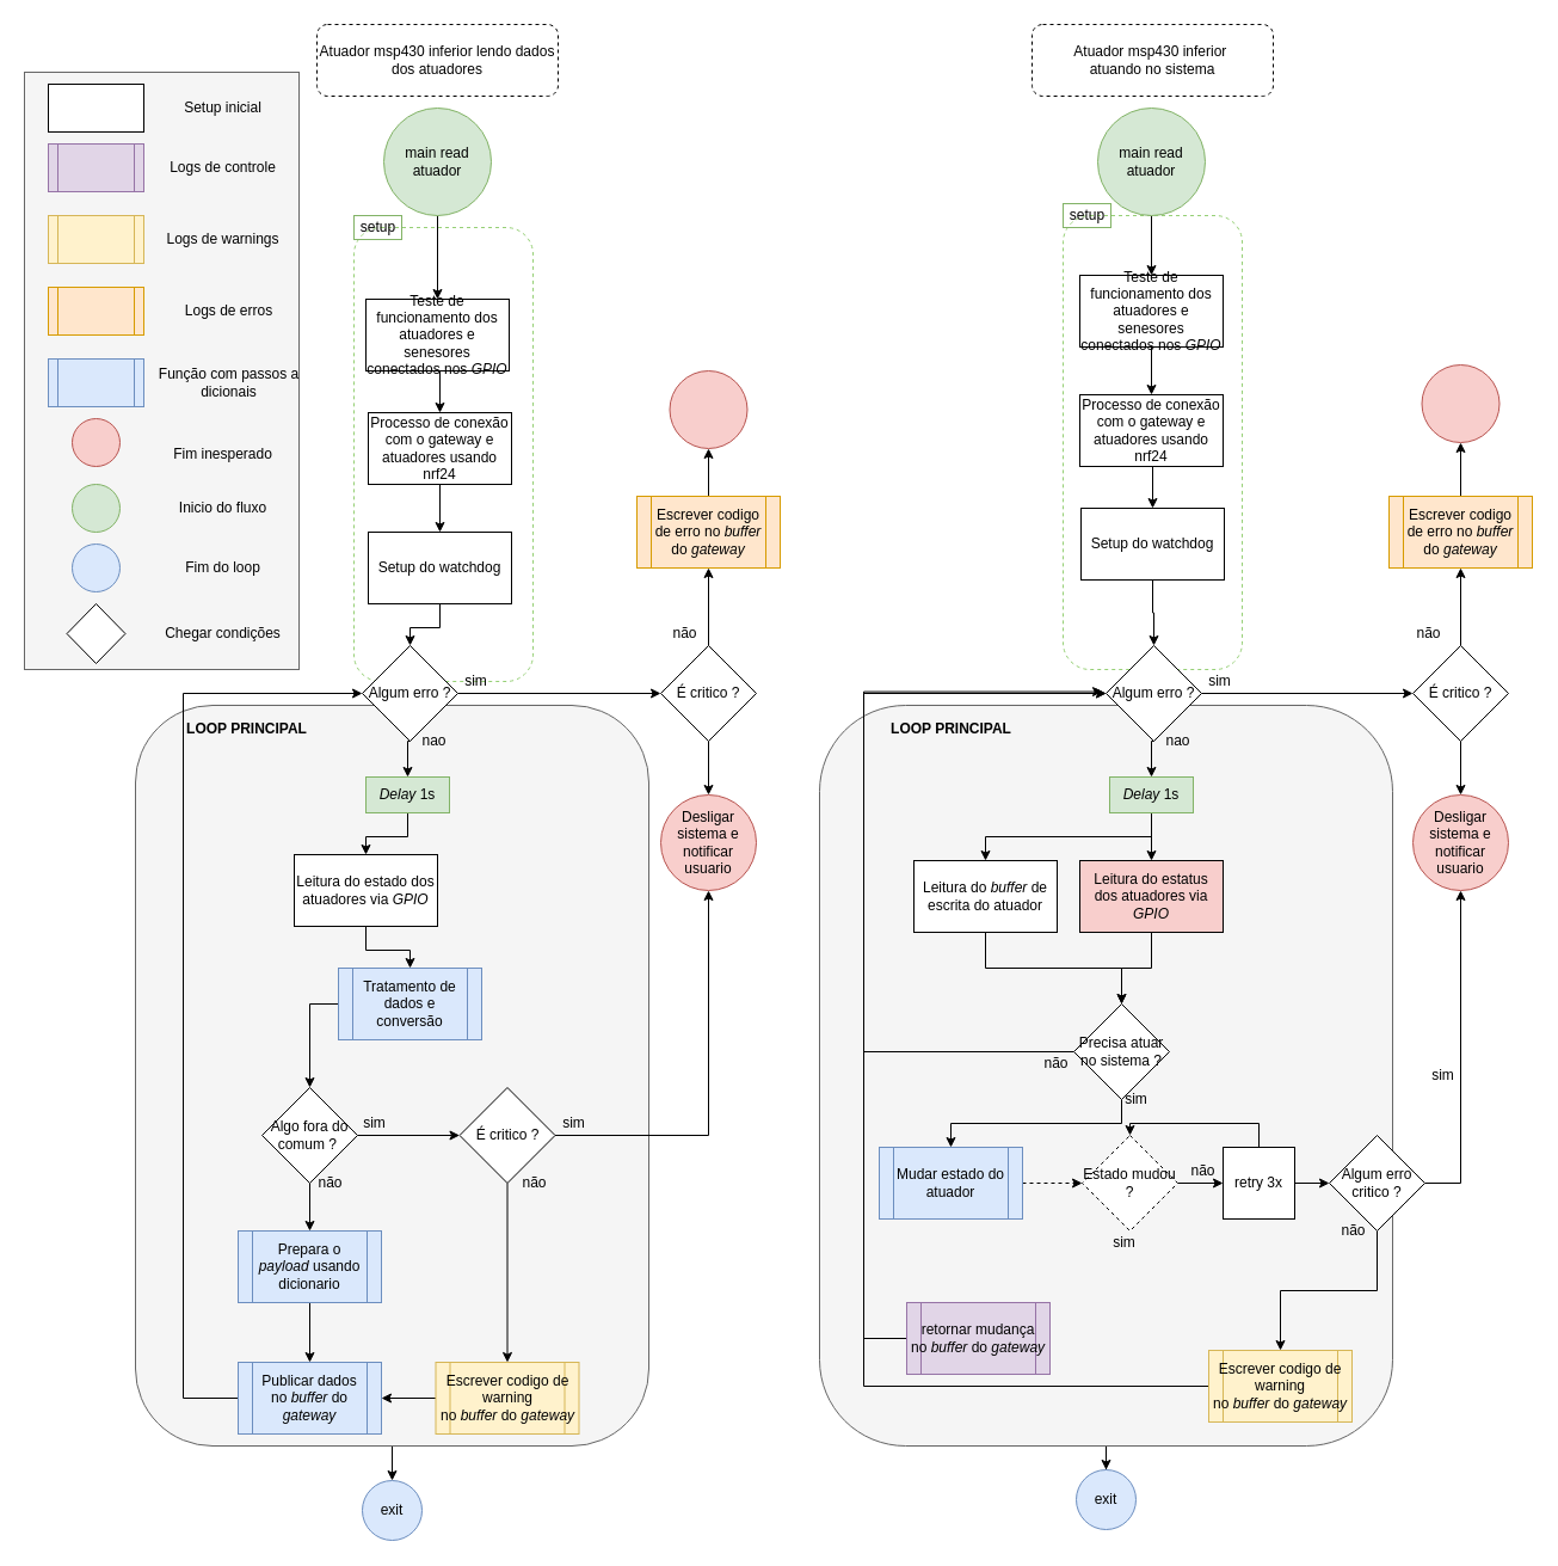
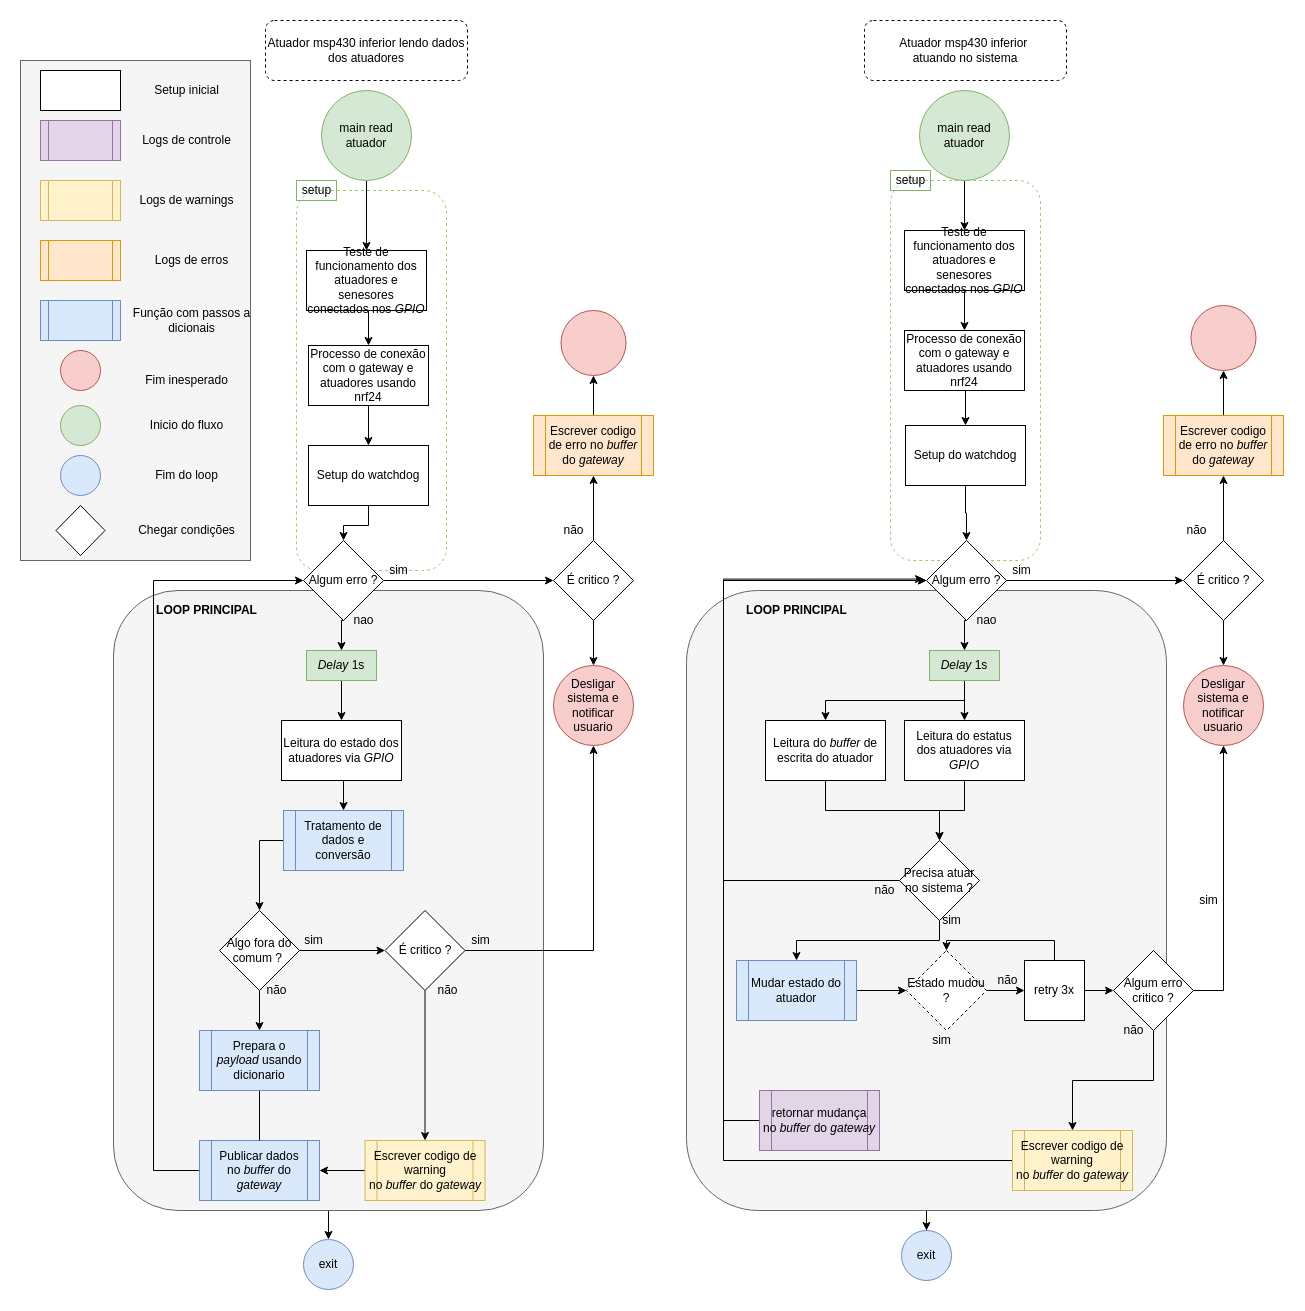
- <mxCell id="56" value="Leitura do estado dos atuadores via &lt;i&gt;GPIO&lt;/i&gt;" style="rounded=0;whiteSpace=wrap;html=1;" parent="1" vertex="1"><mxGeometry x="246" y="715" width="120" height="60" as="geometry" /></mxCell>
+ <mxCell id="56" value="Leitura do estado dos atuadores via &lt;i&gt;GPIO&lt;/i&gt;" style="rounded=0;whiteSpace=wrap;html=1;" parent="1" vertex="1"><mxGeometry x="281" y="720" width="120" height="60" as="geometry" /></mxCell>
- <mxCell id="93" value="Leitura do estatus dos atuadores via &lt;i&gt;GPIO&lt;/i&gt;" style="rounded=0;whiteSpace=wrap;html=1;fillColor=#f8cecc;" parent="1" vertex="1"><mxGeometry x="904" y="720" width="120" height="60" as="geometry" /></mxCell>
+ <mxCell id="93" value="Leitura do estatus dos atuadores via &lt;i&gt;GPIO&lt;/i&gt;" style="rounded=0;whiteSpace=wrap;html=1;" parent="1" vertex="1"><mxGeometry x="904" y="720" width="120" height="60" as="geometry" /></mxCell>
- <mxCell id="98" style="edgeStyle=orthogonalEdgeStyle;rounded=0;orthogonalLoop=1;jettySize=auto;html=1;exitX=1;exitY=0.5;exitDx=0;exitDy=0;dashed=1;" parent="1" source="99" target="108" edge="1"><mxGeometry relative="1" as="geometry" /></mxCell>
+ <mxCell id="98" style="edgeStyle=orthogonalEdgeStyle;rounded=0;orthogonalLoop=1;jettySize=auto;html=1;exitX=1;exitY=0.5;exitDx=0;exitDy=0;" parent="1" source="99" target="108" edge="1"><mxGeometry relative="1" as="geometry" /></mxCell>
- <mxCell id="59" style="edgeStyle=orthogonalEdgeStyle;rounded=0;orthogonalLoop=1;jettySize=auto;html=1;exitX=0.5;exitY=1;exitDx=0;exitDy=0;" parent="1" source="60" target="30" edge="1"><mxGeometry relative="1" as="geometry" /></mxCell>
+ <mxCell id="59" style="edgeStyle=orthogonalEdgeStyle;rounded=0;orthogonalLoop=1;jettySize=auto;html=1;exitX=0.5;exitY=1;exitDx=0;exitDy=0;endArrow=none;" parent="1" source="60" target="30" edge="1"><mxGeometry relative="1" as="geometry" /></mxCell>
